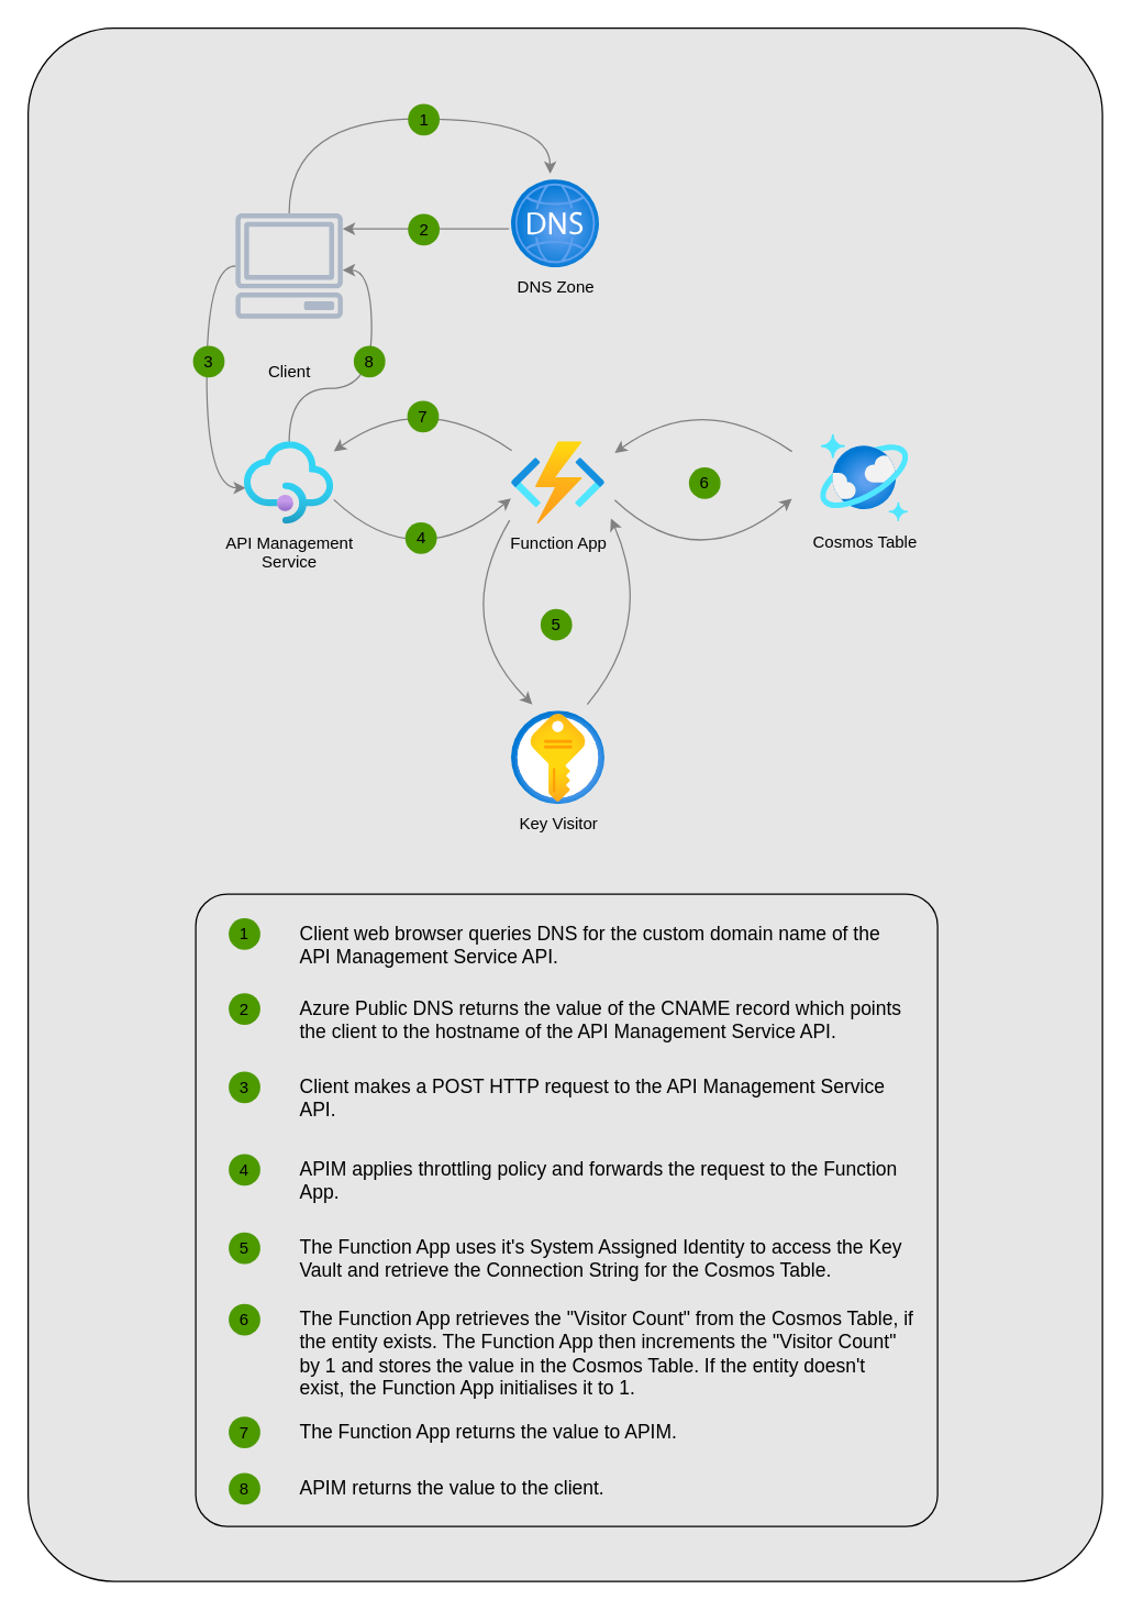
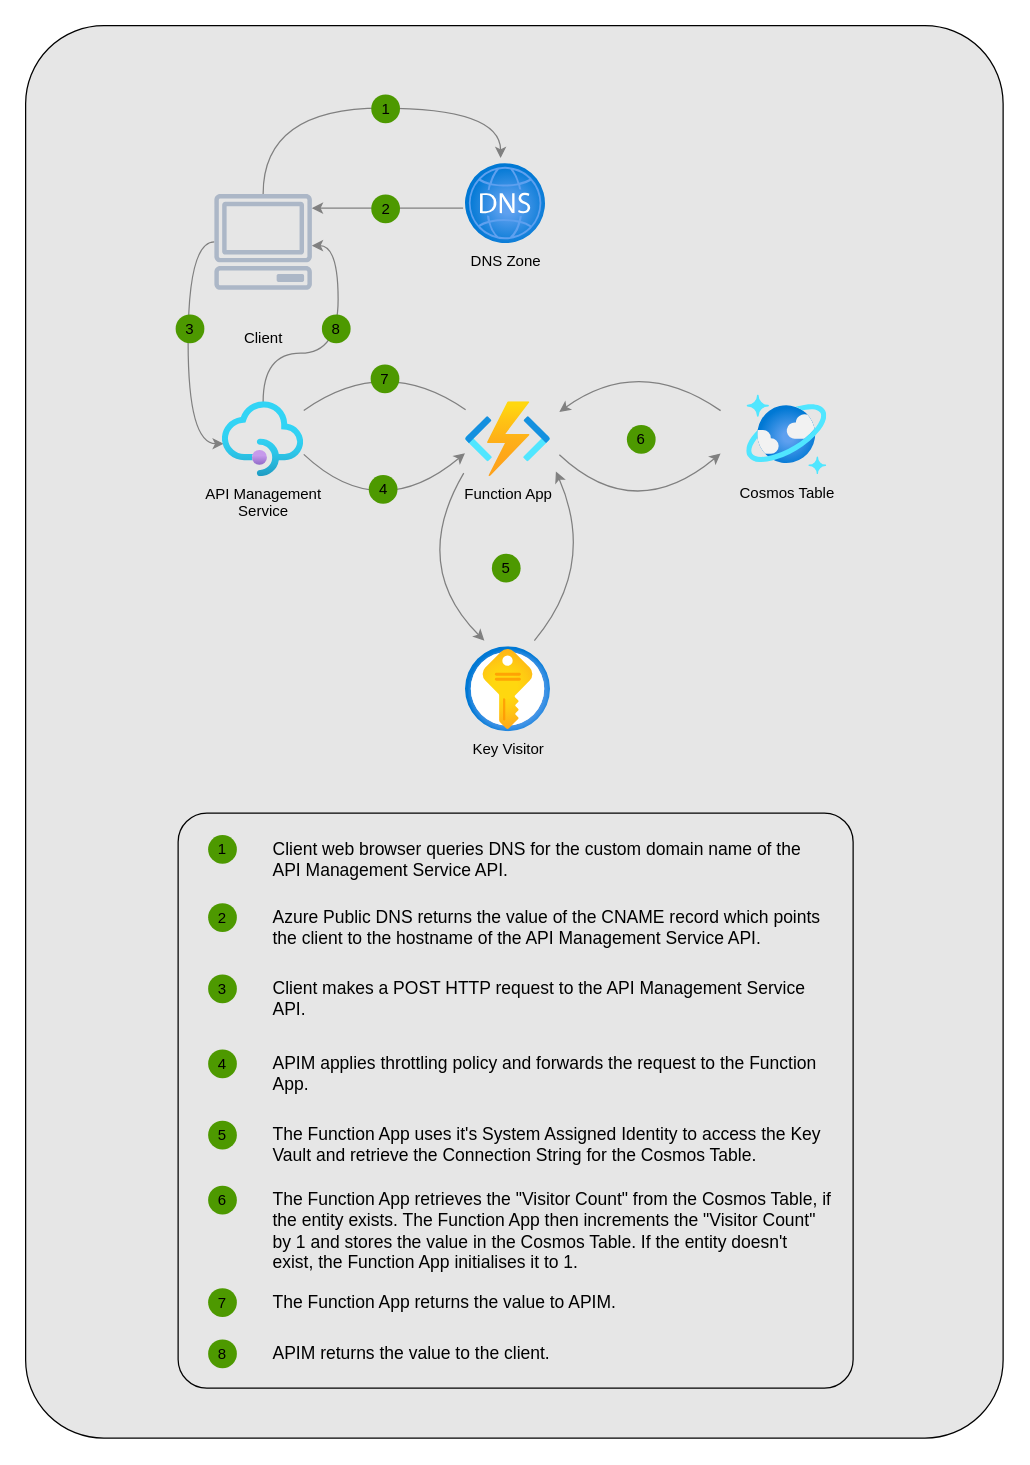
- <mxCell id="29" style="rounded=0;orthogonalLoop=1;jettySize=auto;elbow=vertical;html=1;strokeColor=#808080;curved=1;" parent="1" source="35" target="40" edge="1"><mxGeometry relative="1" as="geometry"><mxPoint x="382.098" y="274" as="sourcePoint" /><mxPoint x="248.66" y="343.76" as="targetPoint" /><Array as="points"><mxPoint x="307" y="282" /></Array></mxGeometry></mxCell>
+ <mxCell id="29" style="rounded=0;orthogonalLoop=1;jettySize=auto;elbow=vertical;html=1;strokeColor=#808080;curved=1;endArrow=none;" parent="1" source="35" target="40" edge="1"><mxGeometry relative="1" as="geometry"><mxPoint x="382.098" y="274" as="sourcePoint" /><mxPoint x="248.66" y="343.76" as="targetPoint" /><Array as="points"><mxPoint x="307" y="282" /></Array></mxGeometry></mxCell>
